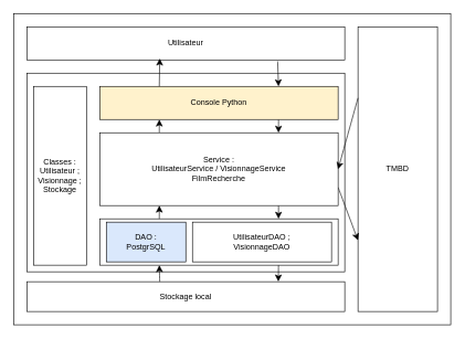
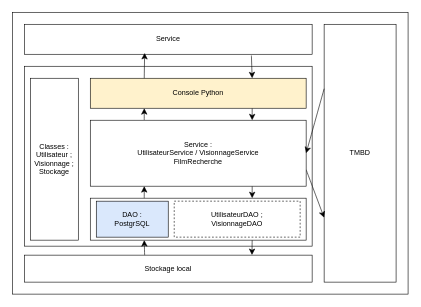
- <mxCell id="4" value="Utilisateur" style="rounded=0;whiteSpace=wrap;html=1;" vertex="1" parent="1"><mxGeometry x="40" y="40" width="480" height="50" as="geometry" /></mxCell>
+ <mxCell id="4" value="Service" style="rounded=0;whiteSpace=wrap;html=1;" vertex="1" parent="1"><mxGeometry x="40" y="40" width="480" height="50" as="geometry" /></mxCell>
- <mxCell id="22" value="UtilisateurDAO ;&lt;div&gt;VisionnageDAO&lt;/div&gt;" style="rounded=0;whiteSpace=wrap;html=1;" vertex="1" parent="1"><mxGeometry x="290" y="335" width="210" height="60" as="geometry" /></mxCell>
+ <mxCell id="22" value="UtilisateurDAO ;&lt;div&gt;VisionnageDAO&lt;/div&gt;" style="rounded=0;whiteSpace=wrap;html=1;dashed=1;" vertex="1" parent="1"><mxGeometry x="290" y="335" width="210" height="60" as="geometry" /></mxCell>
